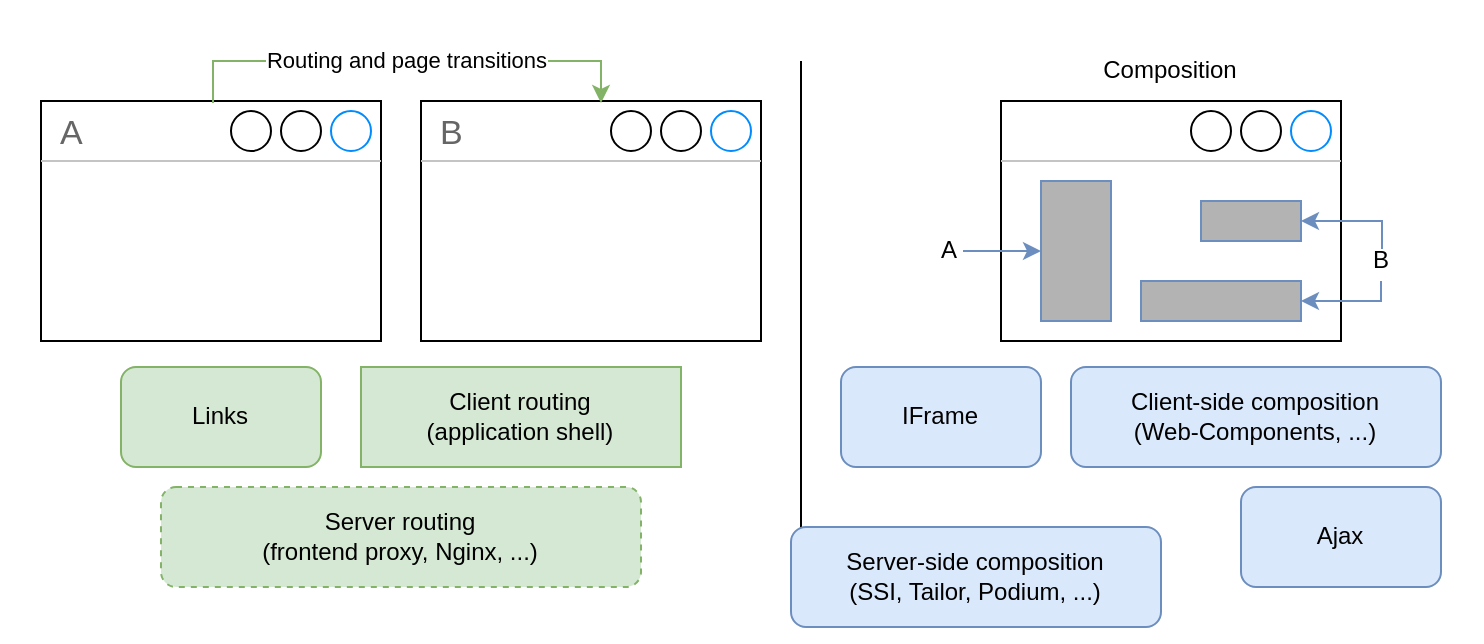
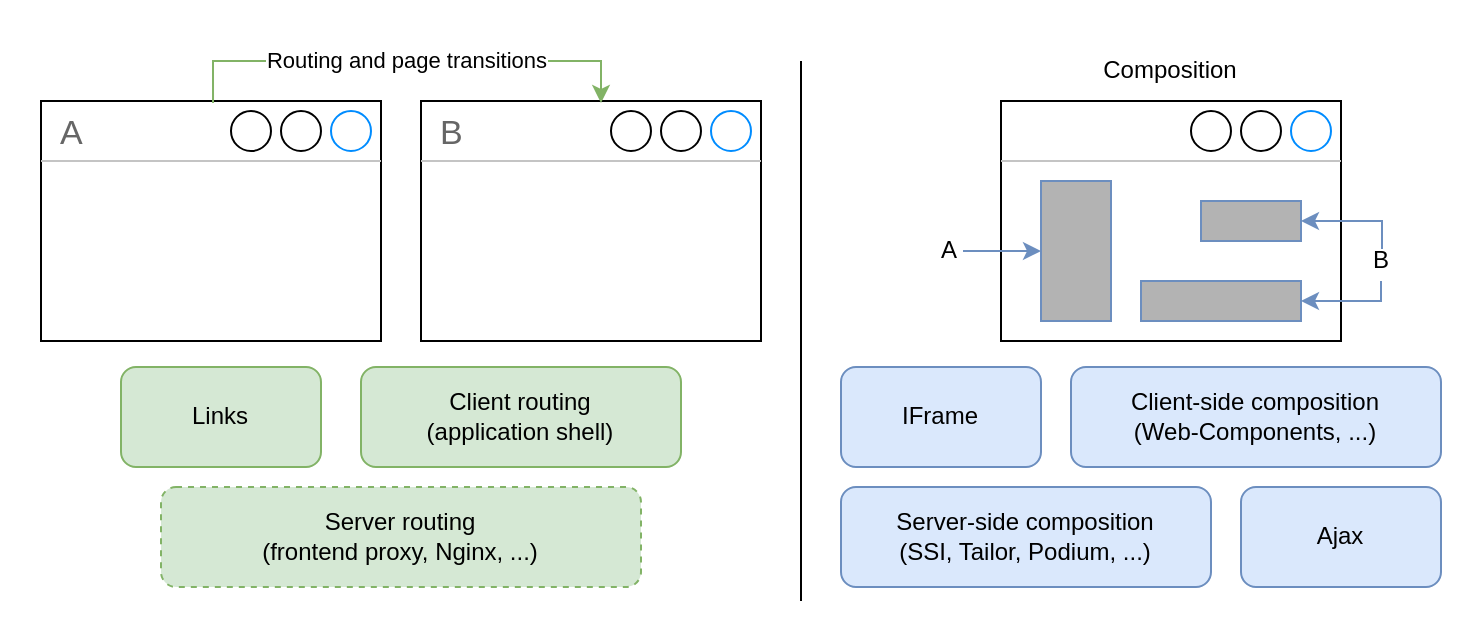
- <mxCell id="6" value="Client routing&lt;br&gt;(application shell)" style="whiteSpace=wrap;html=1;strokeColor=#82b366;fillColor=#d5e8d4;rounded=0;" vertex="1" parent="1"><mxGeometry x="180" y="183" width="160" height="50" as="geometry" /></mxCell>
+ <mxCell id="6" value="Client routing&lt;br&gt;(application shell)" style="rounded=1;whiteSpace=wrap;html=1;strokeColor=#82b366;fillColor=#d5e8d4;" vertex="1" parent="1"><mxGeometry x="180" y="183" width="160" height="50" as="geometry" /></mxCell>
- <mxCell id="21" value="Server-side composition&lt;br&gt;(SSI, Tailor, Podium, ...)" style="rounded=1;whiteSpace=wrap;html=1;strokeColor=#6c8ebf;fillColor=#dae8fc;" vertex="1" parent="1"><mxGeometry x="395" y="263" width="185" height="50" as="geometry" /></mxCell>
+ <mxCell id="21" value="Server-side composition&lt;br&gt;(SSI, Tailor, Podium, ...)" style="rounded=1;whiteSpace=wrap;html=1;strokeColor=#6c8ebf;fillColor=#dae8fc;" vertex="1" parent="1"><mxGeometry x="420" y="243" width="185" height="50" as="geometry" /></mxCell>
